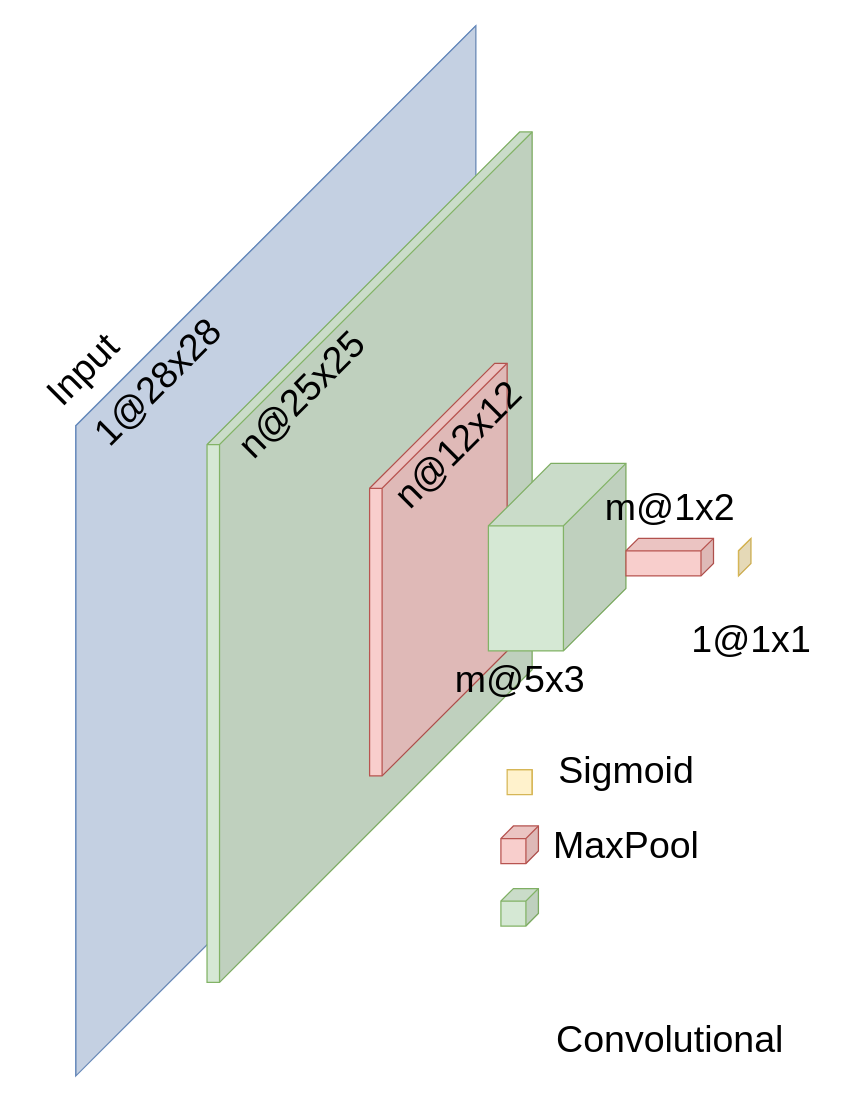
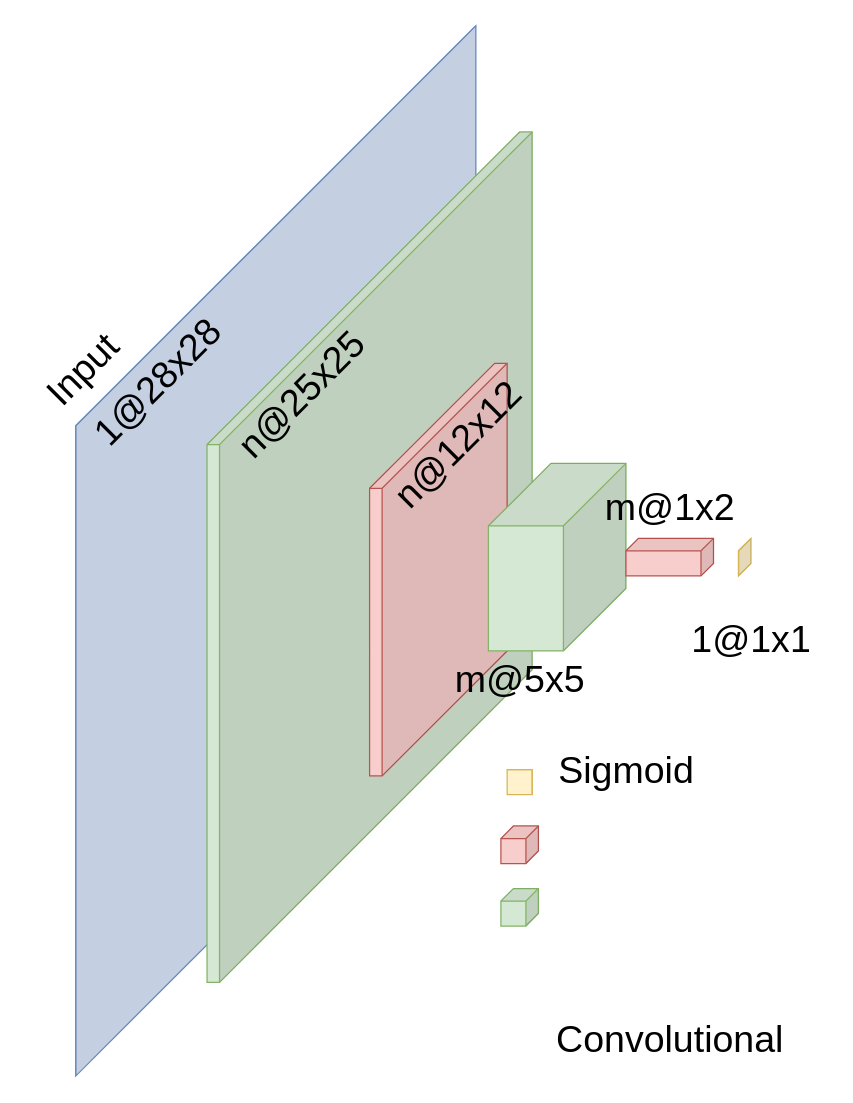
- <mxCell id="10" value="&lt;font style=&quot;font-size: 36px;&quot;&gt;&lt;font style=&quot;font-size: 30px;&quot;&gt;m@5x3&lt;/font&gt;&lt;/font&gt;" style="text;html=1;resizable=0;autosize=1;align=center;verticalAlign=middle;points=[];fillColor=none;strokeColor=none;rounded=0;fontFamily=Helvetica;fontSize=24;" parent="1" vertex="1"><mxGeometry x="350" y="510" width="130" height="60" as="geometry" /></mxCell>
+ <mxCell id="10" value="&lt;font style=&quot;font-size: 36px;&quot;&gt;&lt;font style=&quot;font-size: 30px;&quot;&gt;m@5x5&lt;/font&gt;&lt;/font&gt;" style="text;html=1;resizable=0;autosize=1;align=center;verticalAlign=middle;points=[];fillColor=none;strokeColor=none;rounded=0;fontFamily=Helvetica;fontSize=24;" parent="1" vertex="1"><mxGeometry x="350" y="510" width="130" height="60" as="geometry" /></mxCell>
- <mxCell id="17" value="&lt;font style=&quot;font-size: 30px;&quot;&gt;MaxPool &lt;/font&gt;" style="text;html=1;resizable=0;autosize=1;align=center;verticalAlign=middle;points=[];fillColor=none;strokeColor=none;rounded=0;fontFamily=Helvetica;fontSize=24;" parent="1" vertex="1"><mxGeometry x="430" y="650" width="140" height="50" as="geometry" /></mxCell>
